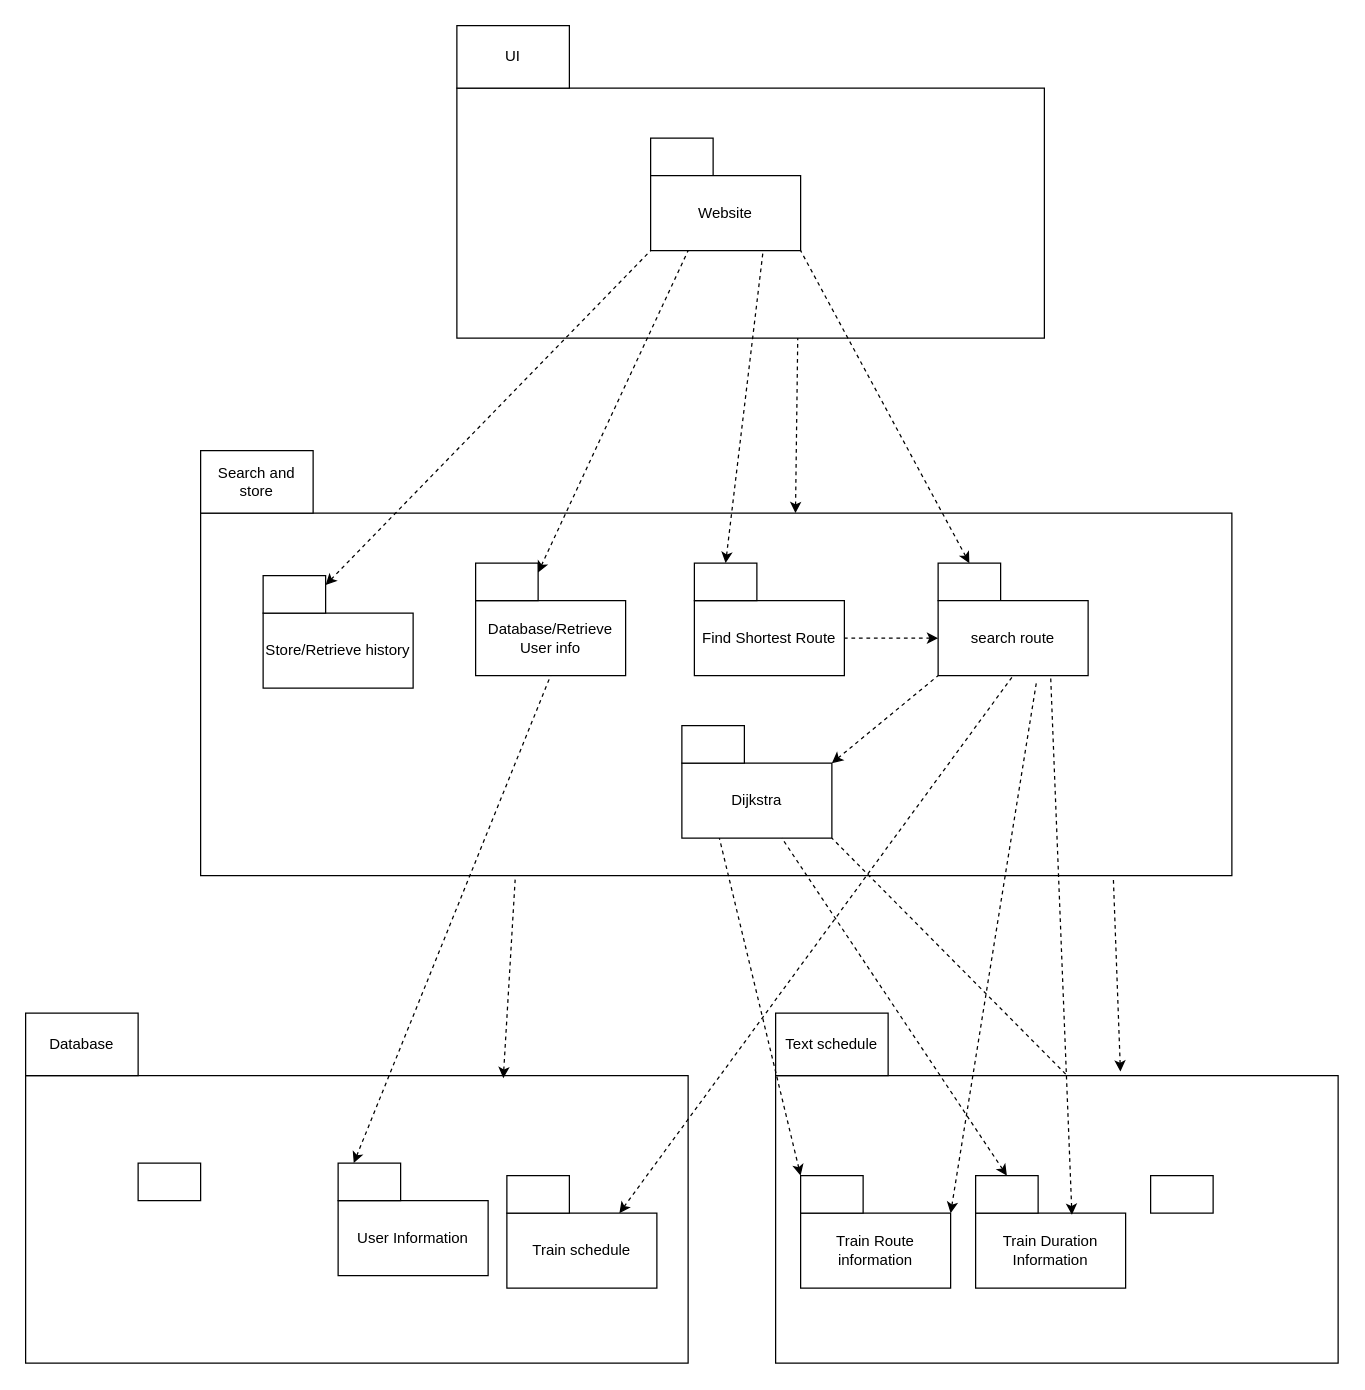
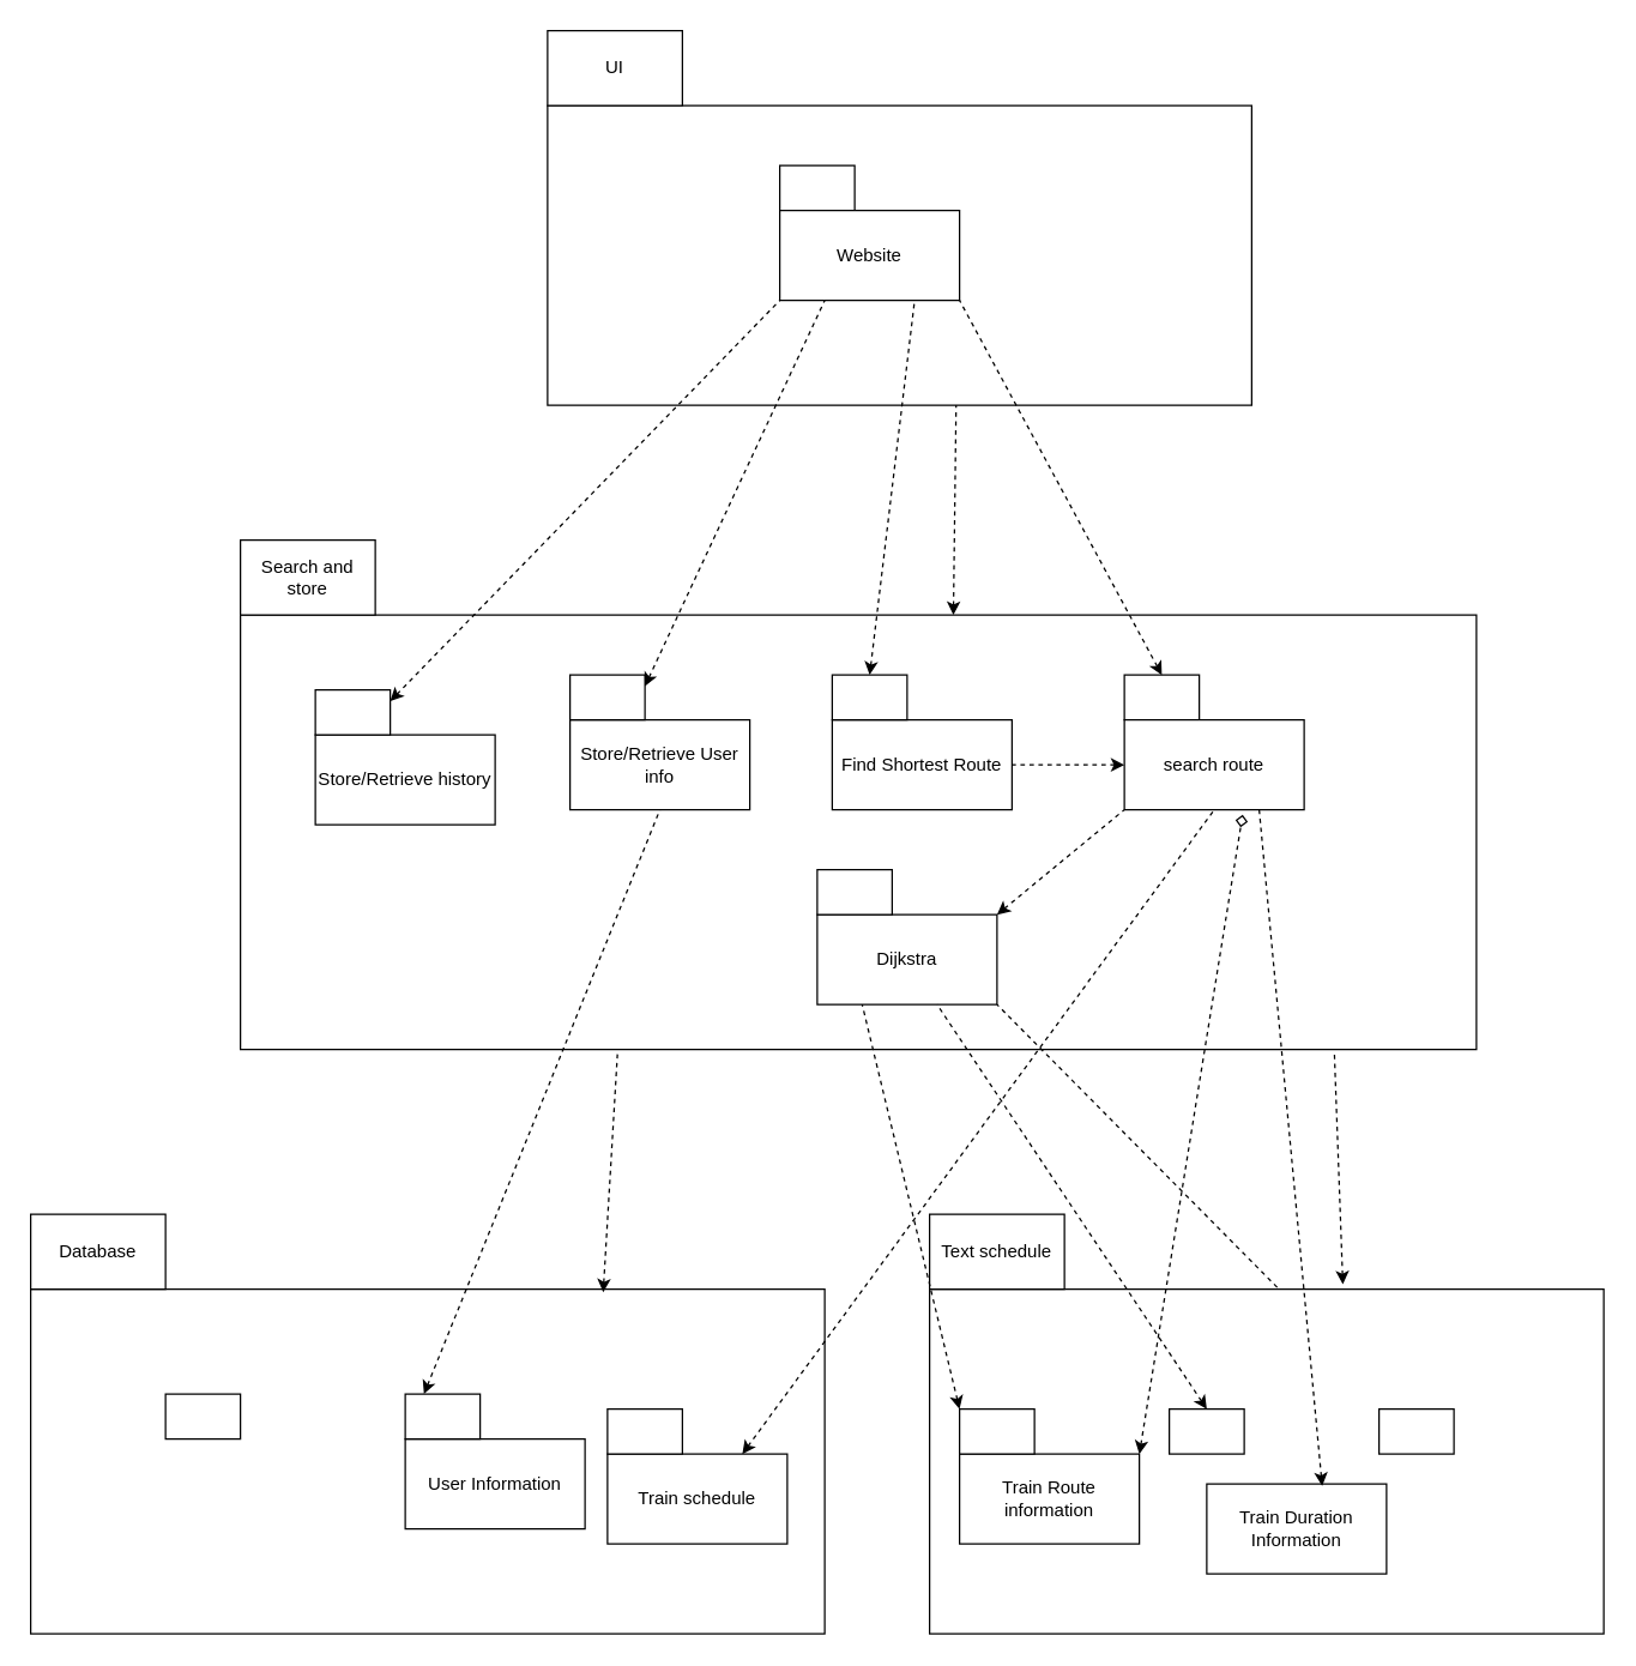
- <mxCell id="11" value="Database/Retrieve User info" style="rounded=0;whiteSpace=wrap;html=1;" parent="1" vertex="1"><mxGeometry x="380" y="480" width="120" height="60" as="geometry" /></mxCell>
+ <mxCell id="11" value="Store/Retrieve User info" style="rounded=0;whiteSpace=wrap;html=1;" parent="1" vertex="1"><mxGeometry x="380" y="480" width="120" height="60" as="geometry" /></mxCell>
- <mxCell id="43" value="" style="endArrow=none;dashed=1;html=1;entryX=0.658;entryY=1.056;entryDx=0;entryDy=0;horizontal=1;endFill=0;startArrow=classic;startFill=1;exitX=1;exitY=0;exitDx=0;exitDy=0;entryPerimeter=0;" parent="1" source="38" target="15" edge="1"><mxGeometry width="50" height="50" relative="1" as="geometry"><mxPoint x="645" y="980" as="sourcePoint" /><mxPoint x="820" y="550" as="targetPoint" /></mxGeometry></mxCell>
+ <mxCell id="43" value="" style="endArrow=diamond;dashed=1;html=1;entryX=0.658;entryY=1.056;entryDx=0;entryDy=0;horizontal=1;endFill=0;startArrow=classic;startFill=1;exitX=1;exitY=0;exitDx=0;exitDy=0;entryPerimeter=0;" parent="1" source="38" target="15" edge="1"><mxGeometry width="50" height="50" relative="1" as="geometry"><mxPoint x="645" y="980" as="sourcePoint" /><mxPoint x="820" y="550" as="targetPoint" /></mxGeometry></mxCell>
- <mxCell id="40" value="Train Duration Information" style="rounded=0;whiteSpace=wrap;html=1;" parent="1" vertex="1"><mxGeometry x="780" y="970" width="120" height="60" as="geometry" /></mxCell>
+ <mxCell id="40" value="Train Duration Information" style="rounded=0;whiteSpace=wrap;html=1;" parent="1" vertex="1"><mxGeometry x="805" y="990" width="120" height="60" as="geometry" /></mxCell>
